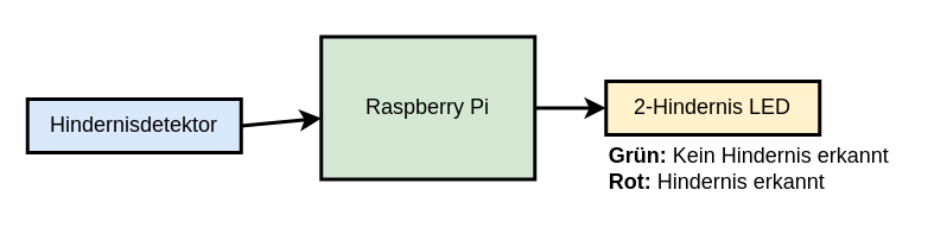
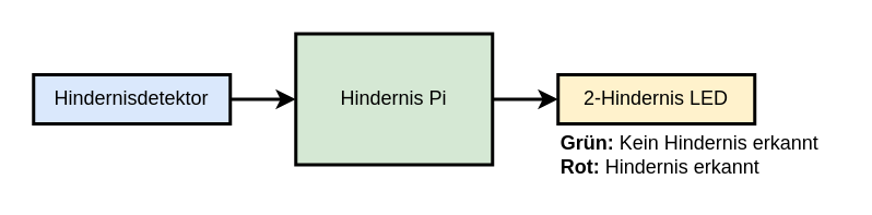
- <mxCell id="2" value="Raspberry Pi" style="rounded=0;whiteSpace=wrap;html=1;fillColor=#d5e8d4;strokeColor=#000000;strokeWidth=2;" parent="1" vertex="1"><mxGeometry x="180" y="20" width="120" height="80" as="geometry" /></mxCell>
+ <mxCell id="2" value="Hindernis Pi" style="rounded=0;whiteSpace=wrap;html=1;fillColor=#d5e8d4;strokeColor=#000000;strokeWidth=2;" parent="1" vertex="1"><mxGeometry x="180" y="20" width="120" height="80" as="geometry" /></mxCell>
- <mxCell id="3" value="Hindernisdetektor" style="rounded=0;whiteSpace=wrap;html=1;strokeColor=#000000;strokeWidth=2;fillColor=#dae8fc;" parent="1" vertex="1"><mxGeometry x="15" y="55" width="120" height="30" as="geometry" /></mxCell>
+ <mxCell id="3" value="Hindernisdetektor" style="rounded=0;whiteSpace=wrap;html=1;strokeColor=#000000;strokeWidth=2;fillColor=#dae8fc;" parent="1" vertex="1"><mxGeometry x="20" y="45" width="120" height="30" as="geometry" /></mxCell>
